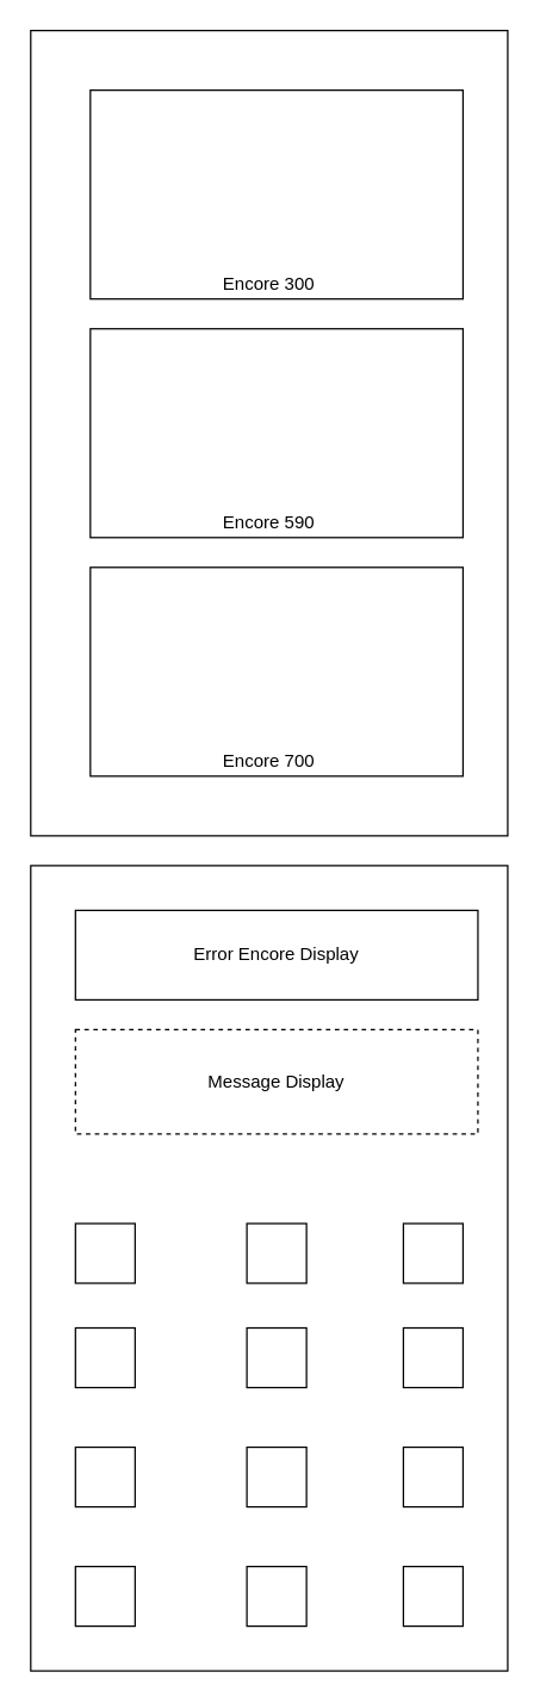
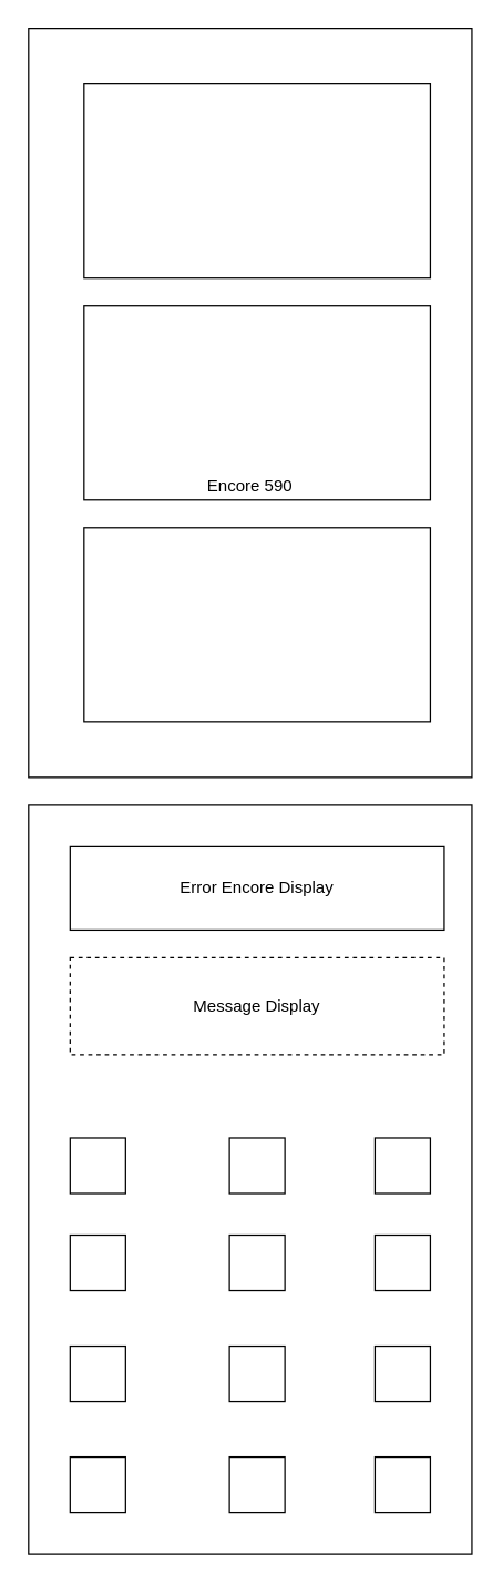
- <mxCell id="6" value="Encore 300" style="text;html=1;strokeColor=none;fillColor=none;align=center;verticalAlign=middle;whiteSpace=wrap;overflow=hidden;" vertex="1" parent="1"><mxGeometry x="140" y="180" width="80" height="20" as="geometry" /></mxCell>
- <mxCell id="7" value="&lt;div&gt;Encore 700&lt;/div&gt;" style="text;html=1;strokeColor=none;fillColor=none;align=center;verticalAlign=middle;whiteSpace=wrap;overflow=hidden;" vertex="1" parent="1"><mxGeometry x="140" y="500" width="80" height="20" as="geometry" /></mxCell>
